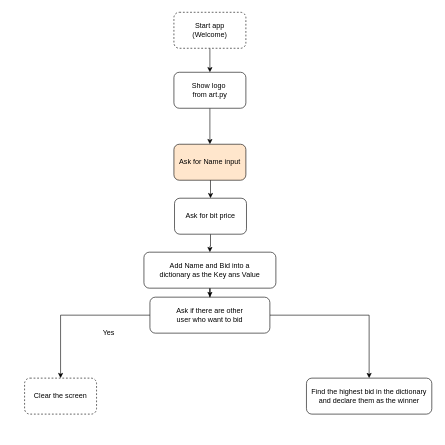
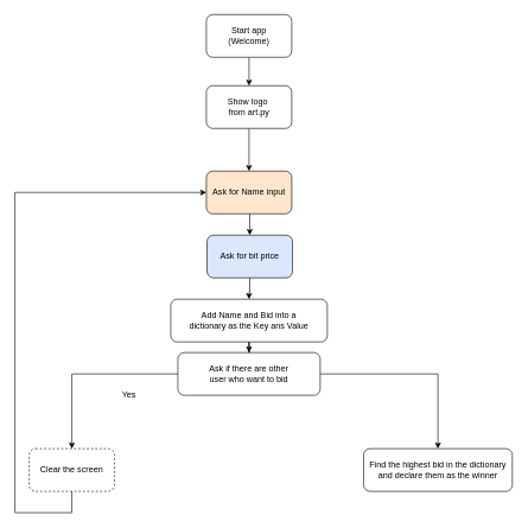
- <mxCell id="3" value="&lt;div&gt;Start app&lt;/div&gt;(Welcome)" style="rounded=1;whiteSpace=wrap;html=1;dashed=1;" vertex="1" parent="1"><mxGeometry x="289" y="20" width="120" height="60" as="geometry" /></mxCell>
+ <mxCell id="3" value="&lt;div&gt;Start app&lt;/div&gt;(Welcome)" style="rounded=1;whiteSpace=wrap;html=1;" vertex="1" parent="1"><mxGeometry x="289" y="20" width="120" height="60" as="geometry" /></mxCell>
- <mxCell id="7" value="Ask for bit price" style="whiteSpace=wrap;html=1;rounded=1;" vertex="1" parent="1"><mxGeometry x="290" y="330" width="120" height="60" as="geometry" /></mxCell>
+ <mxCell id="7" value="Ask for bit price" style="whiteSpace=wrap;html=1;rounded=1;fillColor=#dae8fc;" vertex="1" parent="1"><mxGeometry x="290" y="330" width="120" height="60" as="geometry" /></mxCell>
+ <mxCell id="10" style="edgeStyle=orthogonalEdgeStyle;rounded=0;orthogonalLoop=1;jettySize=auto;html=1;exitX=0.5;exitY=1;exitDx=0;exitDy=0;entryX=0;entryY=0.5;entryDx=0;entryDy=0;" edge="1" parent="1" source="11" target="18"><mxGeometry relative="1" as="geometry"><Array as="points"><mxPoint x="100" y="720" /><mxPoint x="20" y="720" /><mxPoint x="20" y="270" /></Array></mxGeometry></mxCell>
